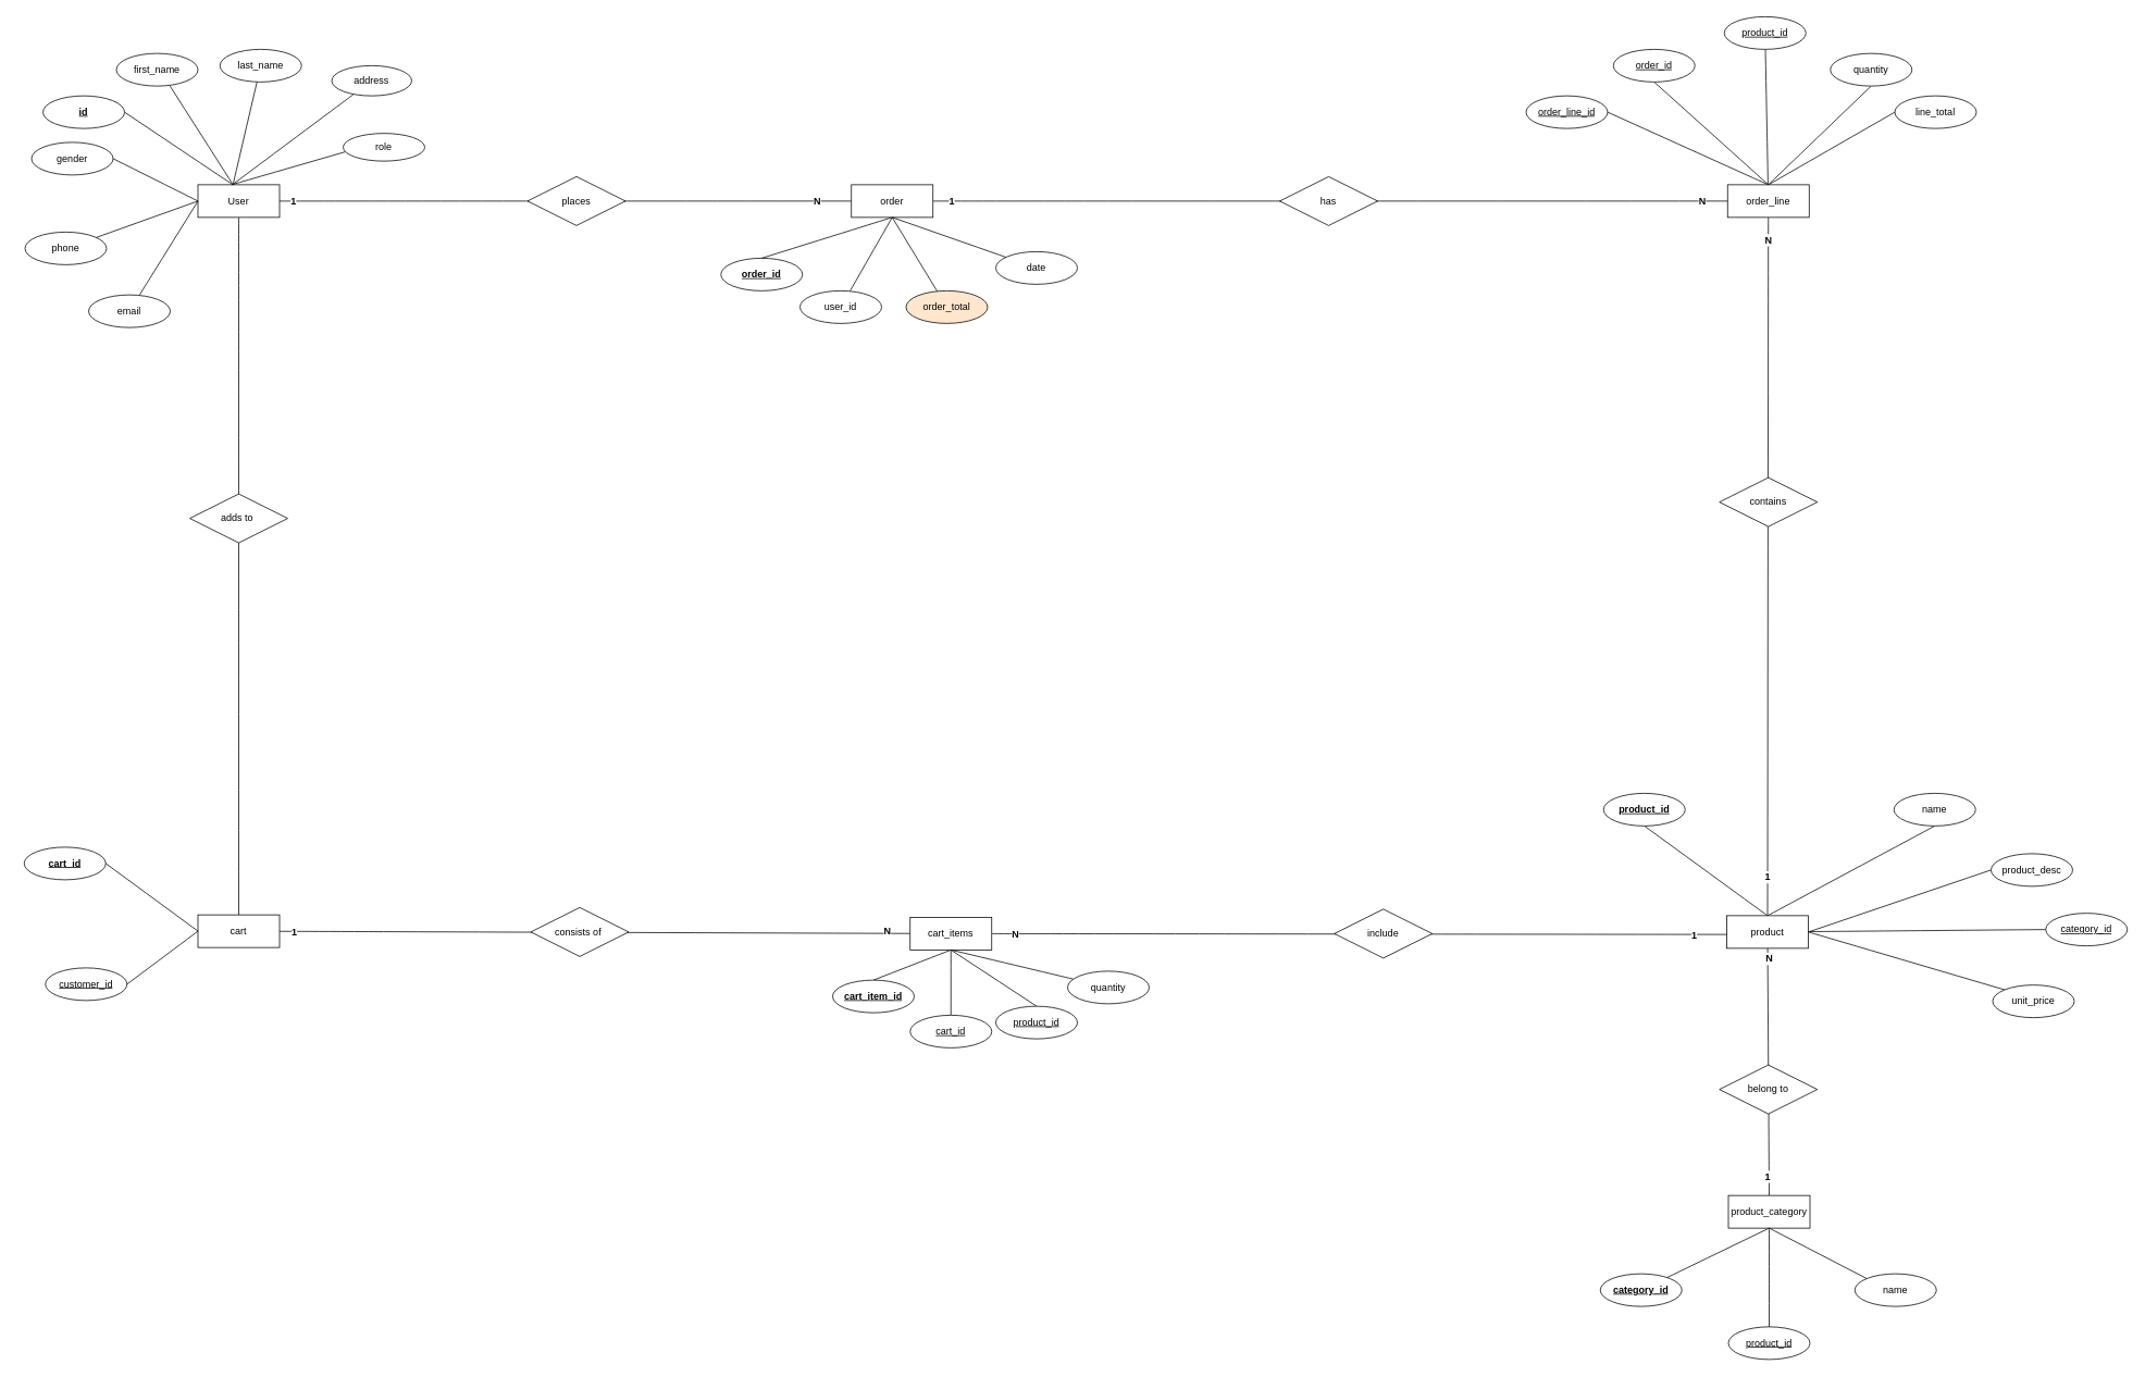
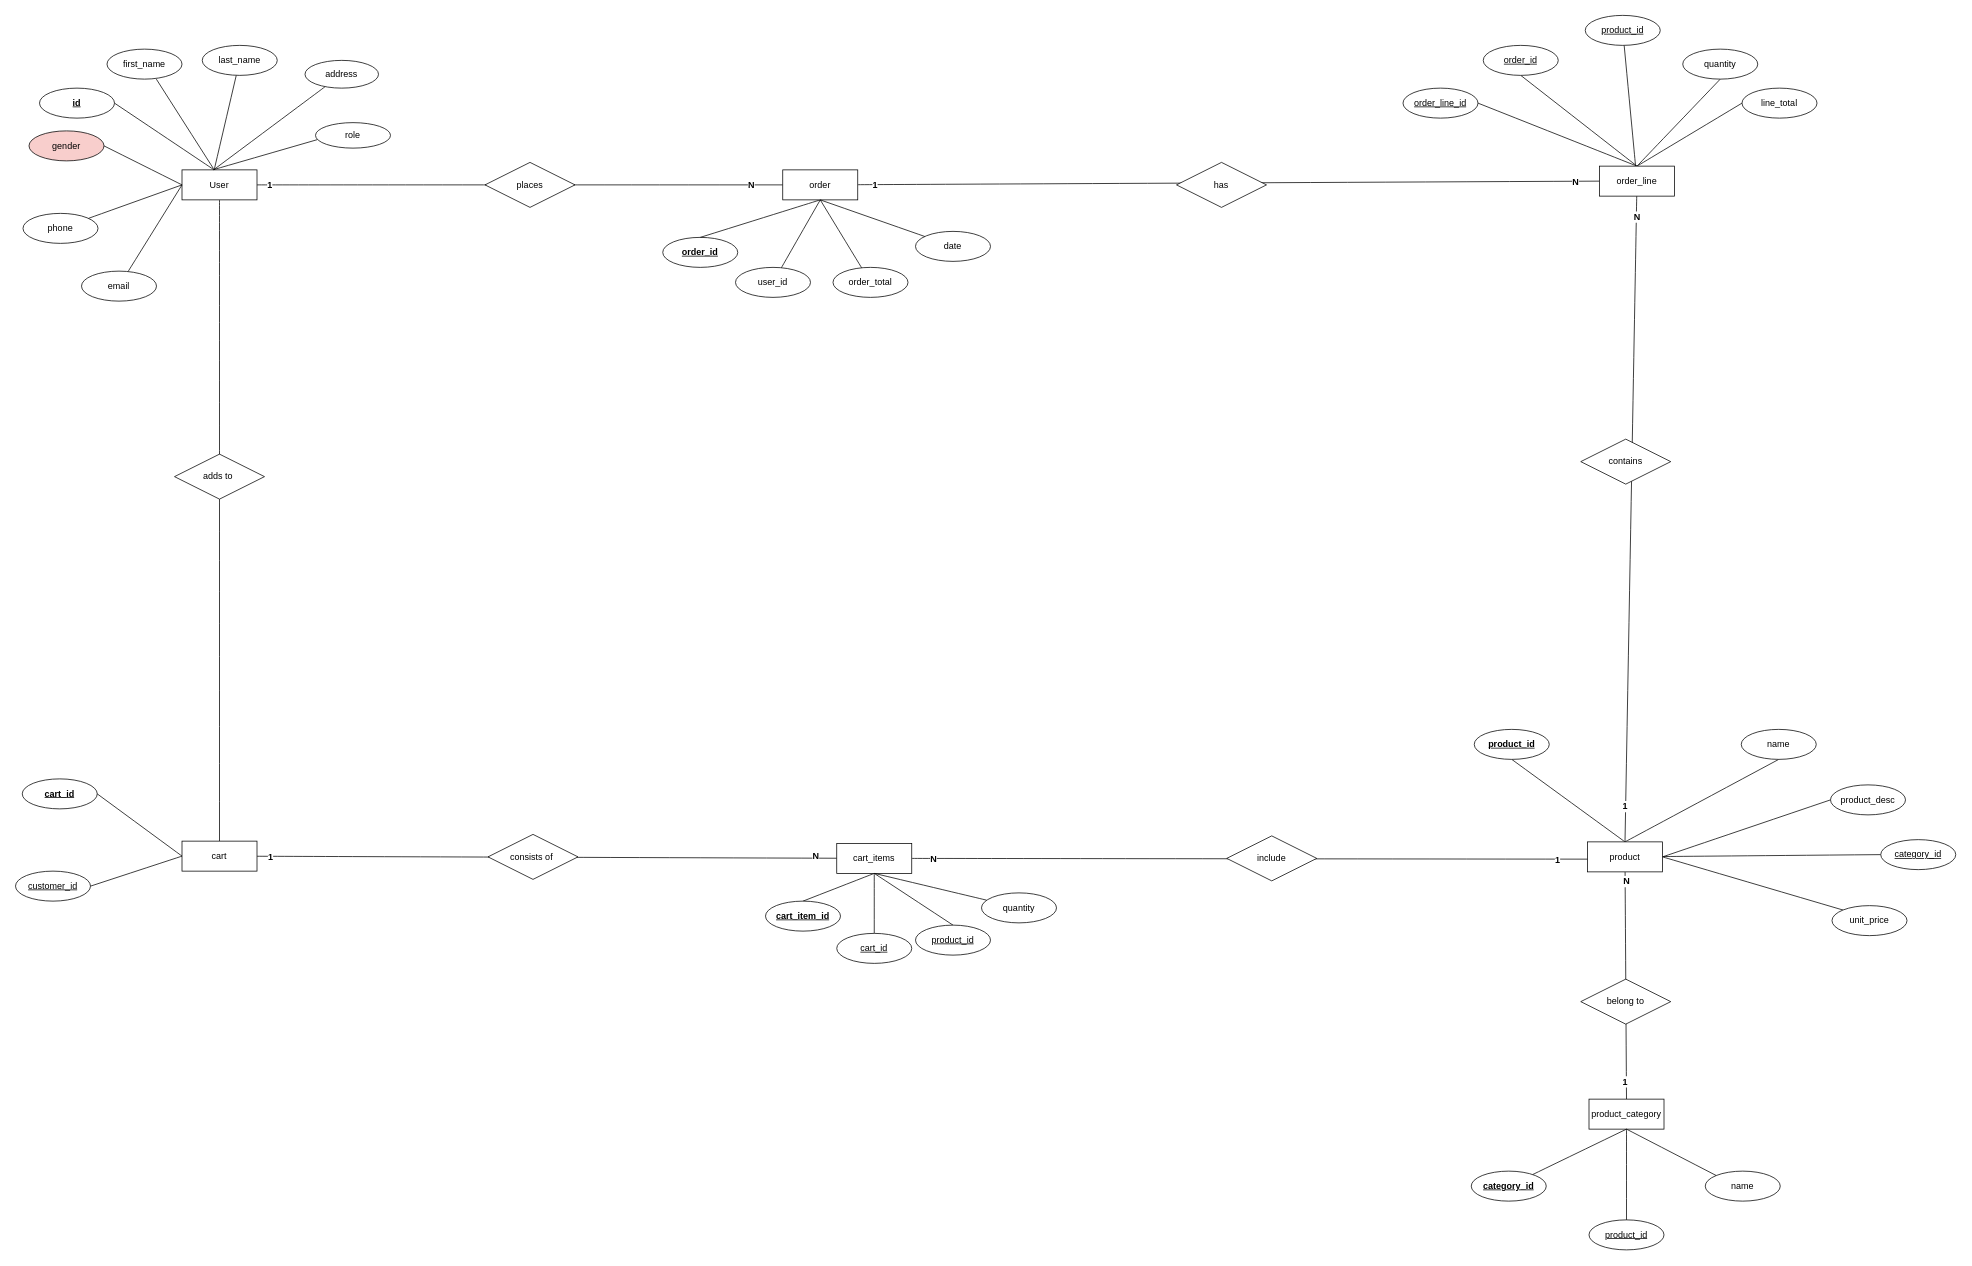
- <mxCell id="15" value="gender" style="ellipse;whiteSpace=wrap;html=1;align=center;" vertex="1" parent="1"><mxGeometry x="38" y="174" width="100" height="40" as="geometry" /></mxCell>
+ <mxCell id="15" value="gender" style="ellipse;whiteSpace=wrap;html=1;align=center;fillColor=#f8cecc;" vertex="1" parent="1"><mxGeometry x="38" y="174" width="100" height="40" as="geometry" /></mxCell>
- <mxCell id="40" value="order_line" style="whiteSpace=wrap;html=1;align=center;" vertex="1" parent="1"><mxGeometry x="2117" y="226" width="100" height="40" as="geometry" /></mxCell>
+ <mxCell id="40" value="order_line" style="whiteSpace=wrap;html=1;align=center;" vertex="1" parent="1"><mxGeometry x="2132" y="221" width="100" height="40" as="geometry" /></mxCell>
- <mxCell id="31" value="order_total" style="ellipse;whiteSpace=wrap;html=1;align=center;fillColor=#ffe6cc;" vertex="1" parent="1"><mxGeometry x="1110" y="356" width="100" height="40" as="geometry" /></mxCell>
+ <mxCell id="31" value="order_total" style="ellipse;whiteSpace=wrap;html=1;align=center;" vertex="1" parent="1"><mxGeometry x="1110" y="356" width="100" height="40" as="geometry" /></mxCell>
- <mxCell id="72" value="customer_id" style="ellipse;whiteSpace=wrap;html=1;align=center;fontStyle=4;" vertex="1" parent="1"><mxGeometry x="55" y="1186" width="100" height="40" as="geometry" /></mxCell>
+ <mxCell id="72" value="customer_id" style="ellipse;whiteSpace=wrap;html=1;align=center;fontStyle=4;" vertex="1" parent="1"><mxGeometry x="20" y="1161" width="100" height="40" as="geometry" /></mxCell>
